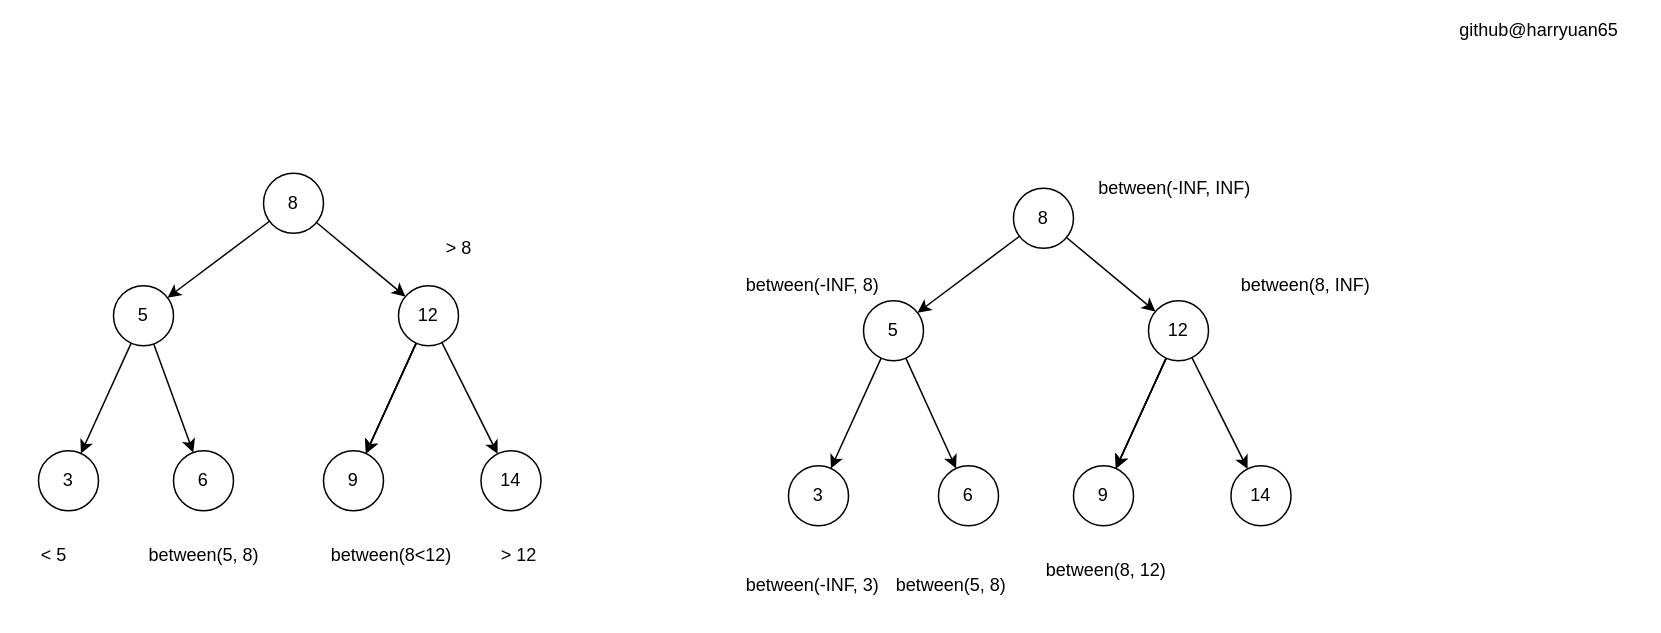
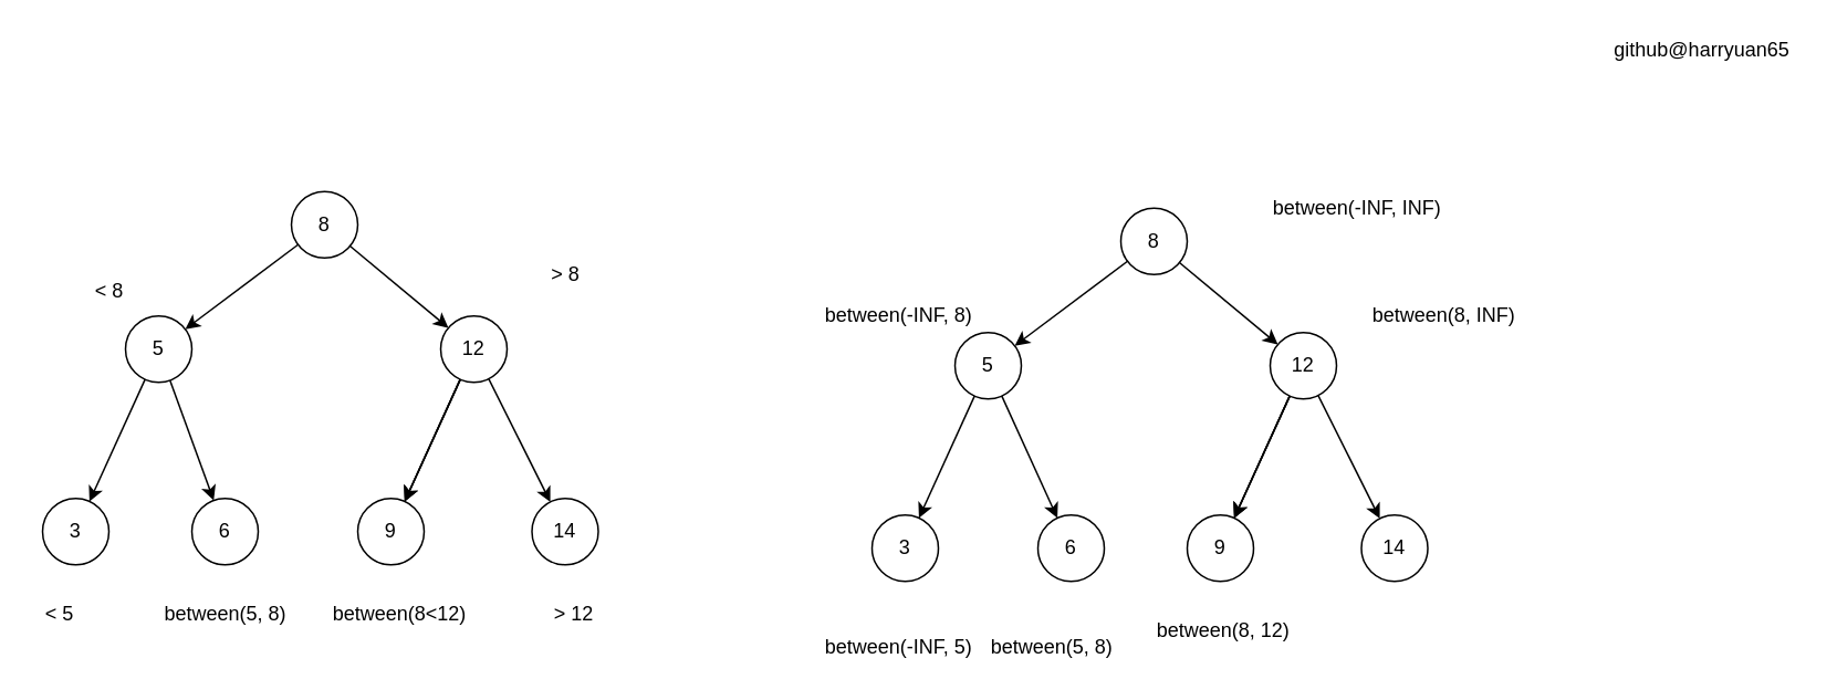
- <mxCell id="44" value="github@harryuan65" style="text;html=1;align=center;verticalAlign=middle;resizable=0;points=[];autosize=1;strokeColor=none;fillColor=none;" vertex="1" parent="1"><mxGeometry x="965" y="10" width="120" height="20" as="geometry" /></mxCell>
+ <mxCell id="44" value="github@harryuan65" style="text;html=1;align=center;verticalAlign=middle;resizable=0;points=[];autosize=1;strokeColor=none;fillColor=none;" vertex="1" parent="1"><mxGeometry x="965" y="20" width="120" height="20" as="geometry" /></mxCell>
- <mxCell id="34" value="between(-INF, INF)" style="text;html=1;align=left;verticalAlign=middle;resizable=0;points=[];autosize=1;strokeColor=none;fillColor=none;" vertex="1" parent="1"><mxGeometry x="730" y="115" width="120" height="20" as="geometry" /></mxCell>
+ <mxCell id="34" value="between(-INF, INF)" style="text;html=1;align=left;verticalAlign=middle;resizable=0;points=[];autosize=1;strokeColor=none;fillColor=none;" vertex="1" parent="1"><mxGeometry x="765" y="115" width="120" height="20" as="geometry" /></mxCell>
- <mxCell id="40" value="&amp;gt; 8" style="text;html=1;align=center;verticalAlign=middle;resizable=0;points=[];autosize=1;strokeColor=none;fillColor=none;" vertex="1" parent="1"><mxGeometry x="290" y="155" width="30" height="20" as="geometry" /></mxCell>
+ <mxCell id="40" value="&amp;gt; 8" style="text;html=1;align=center;verticalAlign=middle;resizable=0;points=[];autosize=1;strokeColor=none;fillColor=none;" vertex="1" parent="1"><mxGeometry x="325" y="155" width="30" height="20" as="geometry" /></mxCell>
+ <mxCell id="39" value="&amp;lt; 8" style="text;html=1;align=center;verticalAlign=middle;resizable=0;points=[];autosize=1;strokeColor=none;fillColor=none;" vertex="1" parent="1"><mxGeometry x="50" y="165" width="30" height="20" as="geometry" /></mxCell>
- <mxCell id="19" value="between(8&amp;lt;12)" style="text;html=1;align=center;verticalAlign=middle;resizable=0;points=[];autosize=1;strokeColor=none;fillColor=none;" vertex="1" parent="1"><mxGeometry x="210" y="360" width="100" height="20" as="geometry" /></mxCell>
+ <mxCell id="19" value="between(8&amp;lt;12)" style="text;html=1;align=center;verticalAlign=middle;resizable=0;points=[];autosize=1;strokeColor=none;fillColor=none;" vertex="1" parent="1"><mxGeometry x="190" y="360" width="100" height="20" as="geometry" /></mxCell>
- <mxCell id="43" value="between(-INF, 3)" style="text;html=1;align=left;verticalAlign=middle;resizable=0;points=[];autosize=1;strokeColor=none;fillColor=none;" vertex="1" parent="1"><mxGeometry x="495" y="380" width="100" height="20" as="geometry" /></mxCell>
+ <mxCell id="43" value="between(-INF, 5)" style="text;html=1;align=left;verticalAlign=middle;resizable=0;points=[];autosize=1;strokeColor=none;fillColor=none;" vertex="1" parent="1"><mxGeometry x="495" y="380" width="100" height="20" as="geometry" /></mxCell>
